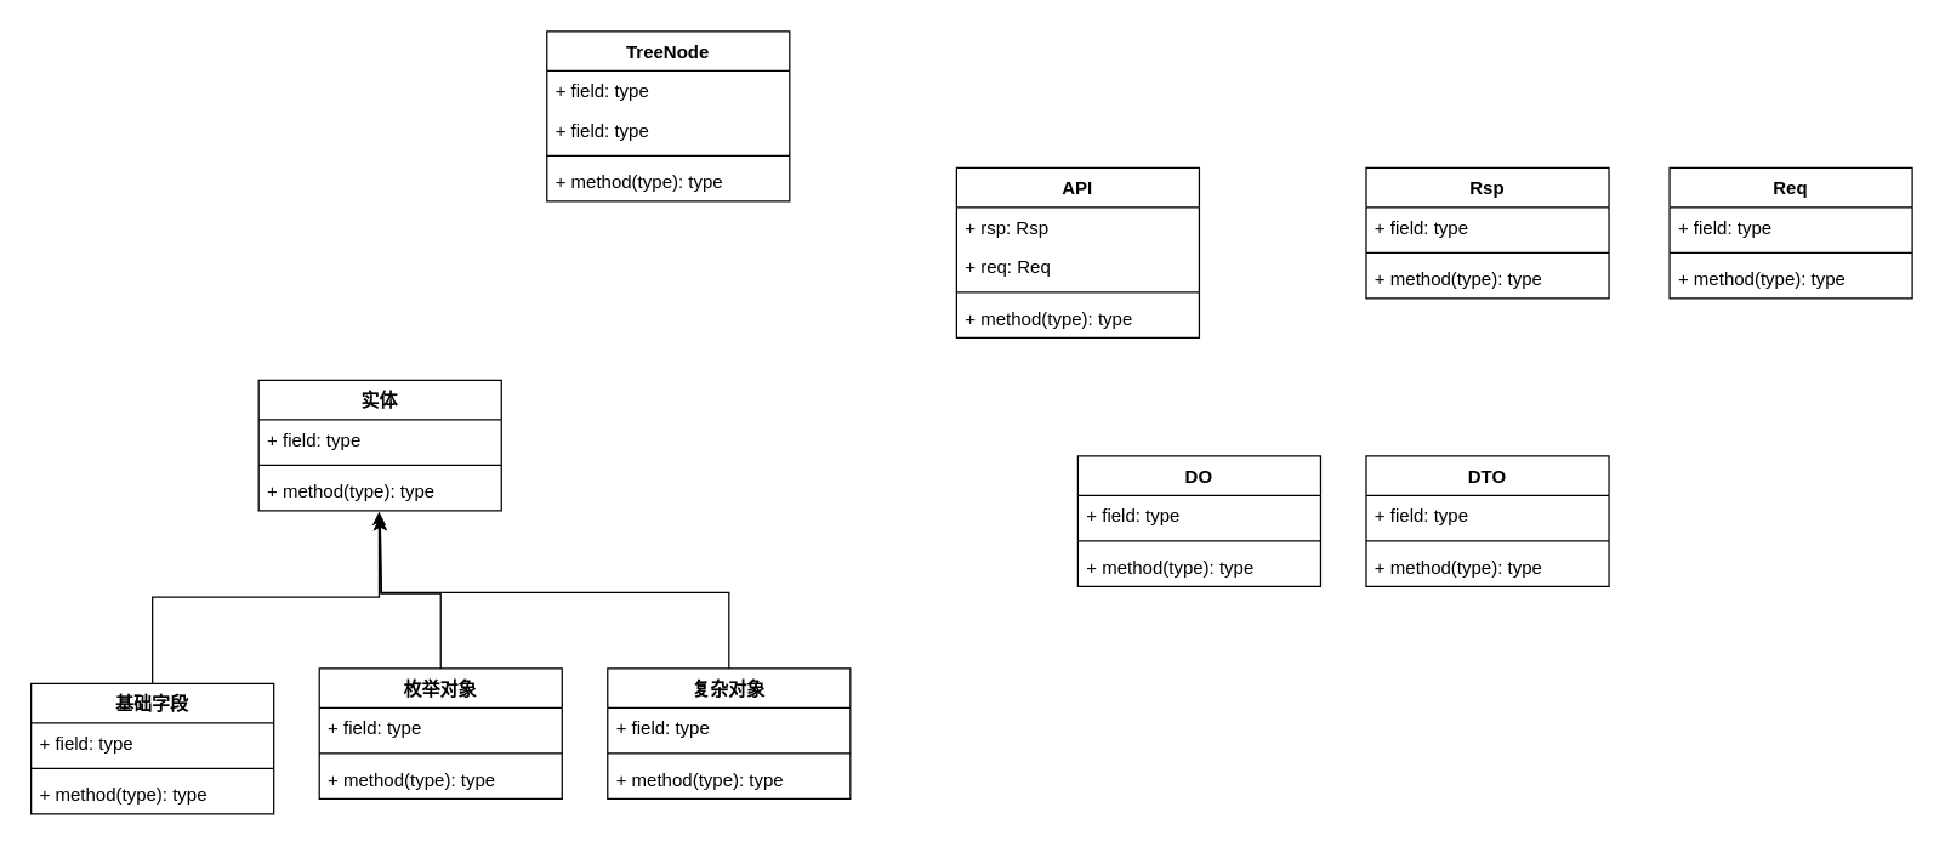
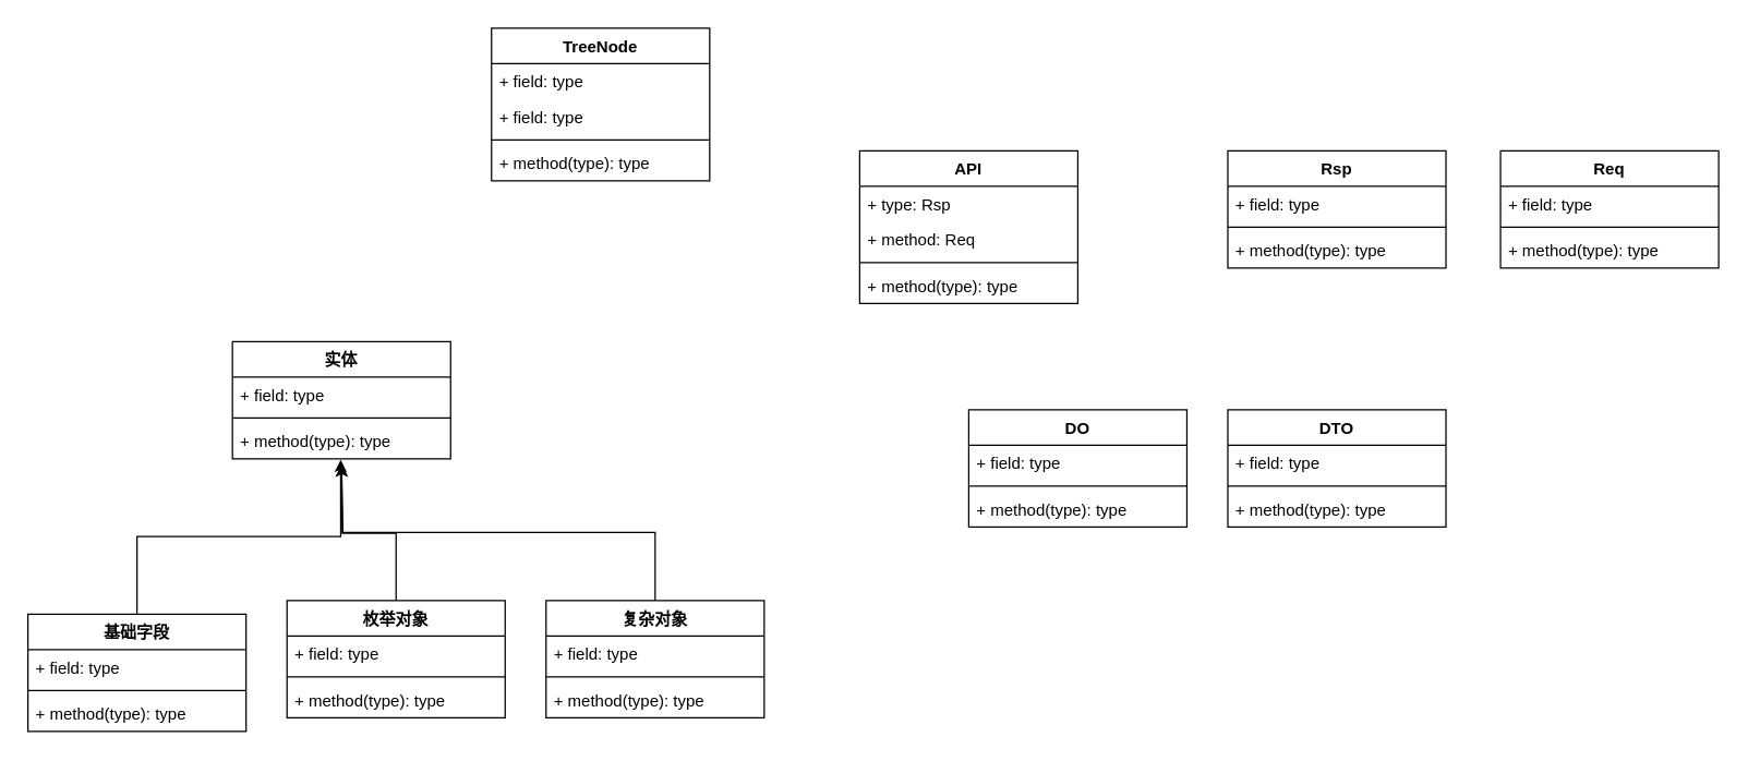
- <mxCell id="34" value="+ rsp: Rsp" style="text;strokeColor=none;fillColor=none;align=left;verticalAlign=top;spacingLeft=4;spacingRight=4;overflow=hidden;rotatable=0;points=[[0,0.5],[1,0.5]];portConstraint=eastwest;whiteSpace=wrap;html=1;" vertex="1" parent="33"><mxGeometry y="26" width="160" height="26" as="geometry" /></mxCell>
+ <mxCell id="34" value="+ type: Rsp" style="text;strokeColor=none;fillColor=none;align=left;verticalAlign=top;spacingLeft=4;spacingRight=4;overflow=hidden;rotatable=0;points=[[0,0.5],[1,0.5]];portConstraint=eastwest;whiteSpace=wrap;html=1;" vertex="1" parent="33"><mxGeometry y="26" width="160" height="26" as="geometry" /></mxCell>
- <mxCell id="35" value="+ req: Req" style="text;strokeColor=none;fillColor=none;align=left;verticalAlign=top;spacingLeft=4;spacingRight=4;overflow=hidden;rotatable=0;points=[[0,0.5],[1,0.5]];portConstraint=eastwest;whiteSpace=wrap;html=1;" vertex="1" parent="33"><mxGeometry y="52" width="160" height="26" as="geometry" /></mxCell>
+ <mxCell id="35" value="+ method: Req" style="text;strokeColor=none;fillColor=none;align=left;verticalAlign=top;spacingLeft=4;spacingRight=4;overflow=hidden;rotatable=0;points=[[0,0.5],[1,0.5]];portConstraint=eastwest;whiteSpace=wrap;html=1;" vertex="1" parent="33"><mxGeometry y="52" width="160" height="26" as="geometry" /></mxCell>
